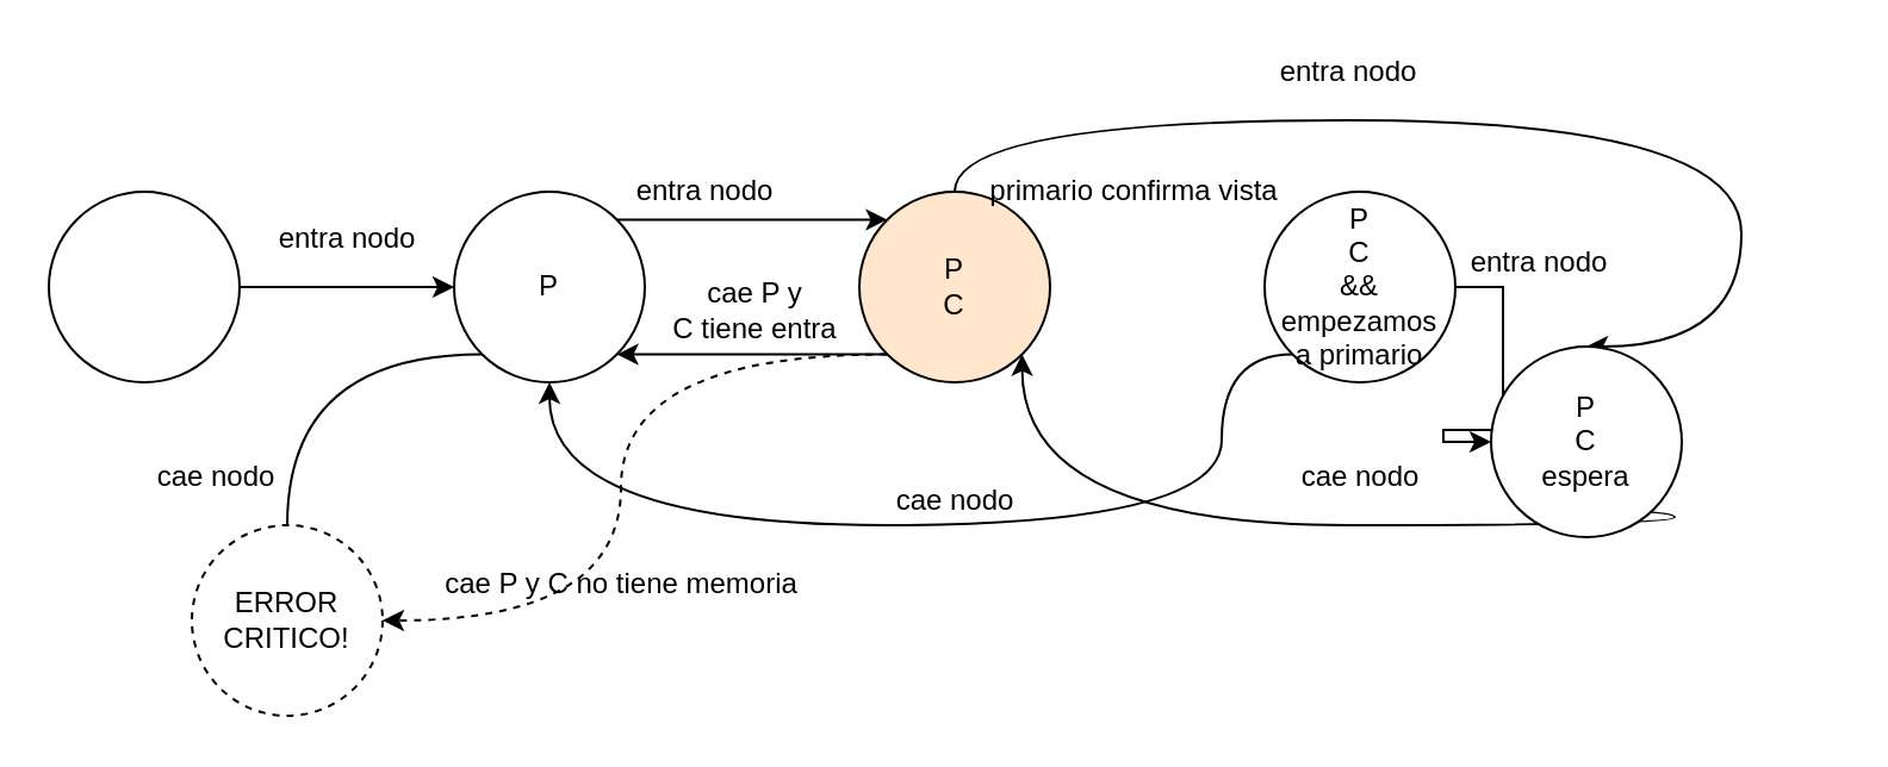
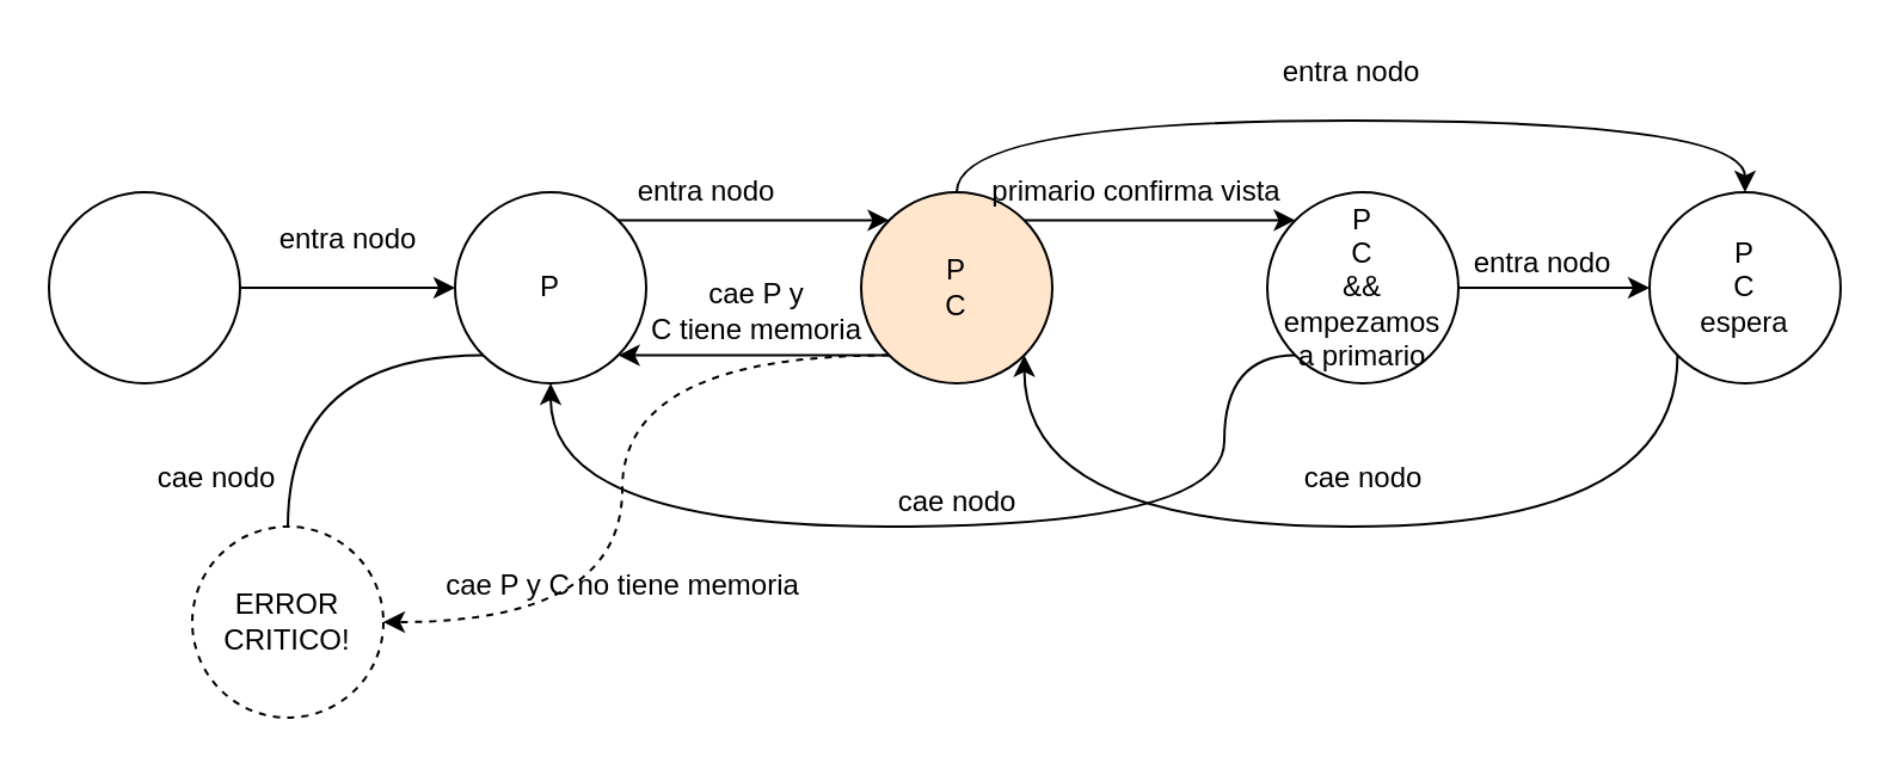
+ <mxCell id="8" style="edgeStyle=orthogonalEdgeStyle;rounded=0;orthogonalLoop=1;jettySize=auto;html=1;exitX=1;exitY=0;exitDx=0;exitDy=0;entryX=0;entryY=0;entryDx=0;entryDy=0;" edge="1" parent="1" source="11" target="14"><mxGeometry relative="1" as="geometry" /></mxCell>
- <mxCell id="21" value="&lt;div&gt;cae P y &lt;br&gt;&lt;/div&gt;&lt;div&gt;C tiene entra&lt;/div&gt;" style="text;html=1;align=center;verticalAlign=middle;resizable=0;points=[];autosize=1;" vertex="1" parent="1"><mxGeometry x="266" y="115" width="100" height="30" as="geometry" /></mxCell>
+ <mxCell id="21" value="&lt;div&gt;cae P y &lt;br&gt;&lt;/div&gt;&lt;div&gt;C tiene memoria&lt;/div&gt;" style="text;html=1;align=center;verticalAlign=middle;resizable=0;points=[];autosize=1;" vertex="1" parent="1"><mxGeometry x="266" y="115" width="100" height="30" as="geometry" /></mxCell>
- <mxCell id="16" value="&lt;div&gt;P&lt;/div&gt;&lt;div&gt;C&lt;/div&gt;&lt;div&gt;espera&lt;br&gt;&lt;/div&gt;" style="ellipse;whiteSpace=wrap;html=1;aspect=fixed;" vertex="1" parent="1"><mxGeometry x="625" y="145" width="80" height="80" as="geometry" /></mxCell>
+ <mxCell id="16" value="&lt;div&gt;P&lt;/div&gt;&lt;div&gt;C&lt;/div&gt;&lt;div&gt;espera&lt;br&gt;&lt;/div&gt;" style="ellipse;whiteSpace=wrap;html=1;aspect=fixed;" vertex="1" parent="1"><mxGeometry x="690" y="80" width="80" height="80" as="geometry" /></mxCell>
